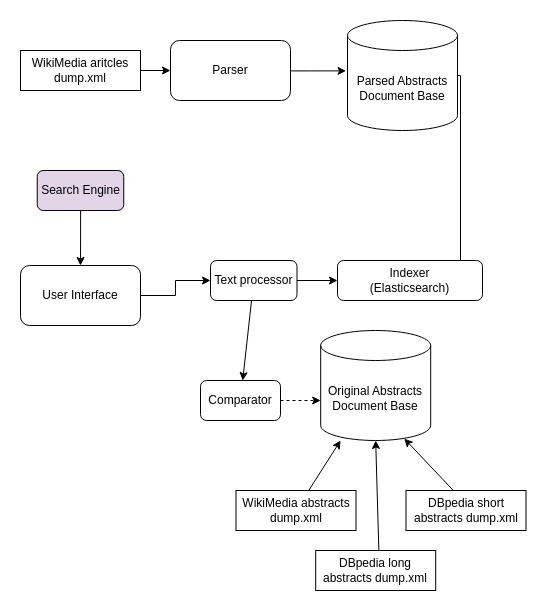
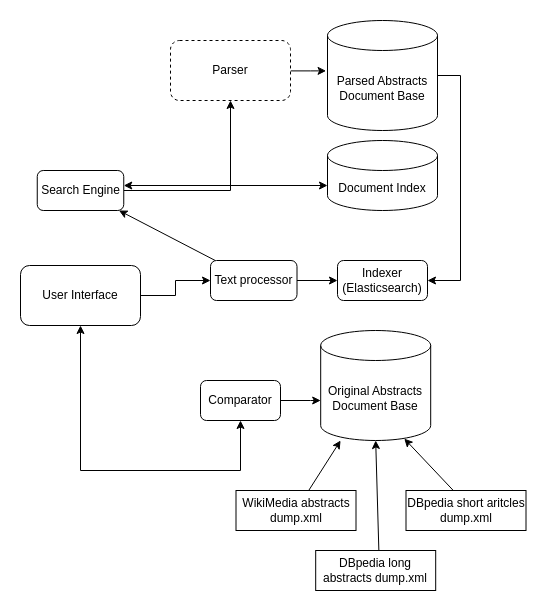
- <mxCell id="13" value="WikiMedia aritcles dump.xml" style="rounded=0;whiteSpace=wrap;html=1;" parent="1" vertex="1"><mxGeometry x="20" y="50" width="120" height="40" as="geometry" /></mxCell>
- <mxCell id="12" value="" style="edgeStyle=orthogonalEdgeStyle;rounded=0;orthogonalLoop=1;jettySize=auto;html=1;" parent="1" source="13" target="3" edge="1"><mxGeometry relative="1" as="geometry" /></mxCell>
- <mxCell id="3" value="Parser" style="rounded=1;whiteSpace=wrap;html=1;" parent="1" vertex="1"><mxGeometry x="170" y="40" width="120" height="60" as="geometry" /></mxCell>
+ <mxCell id="3" value="Parser" style="rounded=1;whiteSpace=wrap;html=1;dashed=1;" parent="1" vertex="1"><mxGeometry x="170" y="40" width="120" height="60" as="geometry" /></mxCell>
- <mxCell id="5" value="Parsed Abstracts&lt;br&gt;Document Base" style="shape=cylinder3;whiteSpace=wrap;html=1;boundedLbl=1;backgroundOutline=1;size=15;" parent="1" vertex="1"><mxGeometry x="347" y="20" width="110" height="110" as="geometry" /></mxCell>
+ <mxCell id="5" value="Parsed Abstracts&lt;br&gt;Document Base" style="shape=cylinder3;whiteSpace=wrap;html=1;boundedLbl=1;backgroundOutline=1;size=15;" parent="1" vertex="1"><mxGeometry x="327" y="20" width="110" height="110" as="geometry" /></mxCell>
+ <mxCell id="6" value="Document Index" style="shape=cylinder3;whiteSpace=wrap;html=1;boundedLbl=1;backgroundOutline=1;size=15;" parent="1" vertex="1"><mxGeometry x="327" y="140" width="110" height="70" as="geometry" /></mxCell>
+ <mxCell id="23" style="edgeStyle=orthogonalEdgeStyle;rounded=0;orthogonalLoop=1;jettySize=auto;html=1;entryX=0;entryY=0;entryDx=0;entryDy=45;entryPerimeter=0;startArrow=classic;startFill=1;" parent="1" source="25" target="6" edge="1"><mxGeometry relative="1" as="geometry"><Array as="points"><mxPoint x="80" y="185" /></Array></mxGeometry></mxCell>
- <mxCell id="25" value="Search Engine" style="rounded=1;whiteSpace=wrap;html=1;fillColor=#e1d5e7;" parent="1" vertex="1"><mxGeometry x="36.75" y="170" width="86.5" height="40" as="geometry" /></mxCell>
+ <mxCell id="25" value="Search Engine" style="rounded=1;whiteSpace=wrap;html=1;" parent="1" vertex="1"><mxGeometry x="36.75" y="170" width="86.5" height="40" as="geometry" /></mxCell>
- <mxCell id="24" style="edgeStyle=orthogonalEdgeStyle;rounded=0;orthogonalLoop=1;jettySize=auto;html=1;" parent="1" source="25" target="11" edge="1"><mxGeometry relative="1" as="geometry" /></mxCell>
+ <mxCell id="24" style="edgeStyle=orthogonalEdgeStyle;rounded=0;orthogonalLoop=1;jettySize=auto;html=1;" parent="1" source="25" target="3" edge="1"><mxGeometry relative="1" as="geometry" /></mxCell>
- <mxCell id="8" value="Indexer&lt;br&gt;(Elasticsearch)" style="rounded=1;whiteSpace=wrap;html=1;" parent="1" vertex="1"><mxGeometry x="337" y="260" width="145" height="40" as="geometry" /></mxCell>
+ <mxCell id="8" value="Indexer&lt;br&gt;(Elasticsearch)" style="rounded=1;whiteSpace=wrap;html=1;" parent="1" vertex="1"><mxGeometry x="337" y="260" width="90" height="40" as="geometry" /></mxCell>
- <mxCell id="26" value="" style="edgeStyle=none;rounded=0;orthogonalLoop=1;jettySize=auto;html=1;startArrow=none;startFill=0;" parent="1" source="28" target="15" edge="1"><mxGeometry relative="1" as="geometry" /></mxCell>
+ <mxCell id="26" value="" style="edgeStyle=none;rounded=0;orthogonalLoop=1;jettySize=auto;html=1;startArrow=none;startFill=0;" parent="1" source="28" target="25" edge="1"><mxGeometry relative="1" as="geometry" /></mxCell>
- <mxCell id="14" value="" style="edgeStyle=orthogonalEdgeStyle;rounded=0;orthogonalLoop=1;jettySize=auto;html=1;dashed=1;" edge="1" parent="1" source="15" target="7"><mxGeometry relative="1" as="geometry"><Array as="points"><mxPoint x="310" y="400" /><mxPoint x="310" y="400" /></Array></mxGeometry></mxCell>
+ <mxCell id="14" value="" style="edgeStyle=orthogonalEdgeStyle;rounded=0;orthogonalLoop=1;jettySize=auto;html=1;" edge="1" parent="1" source="15" target="7"><mxGeometry relative="1" as="geometry"><Array as="points"><mxPoint x="310" y="400" /><mxPoint x="310" y="400" /></Array></mxGeometry></mxCell>
+ <mxCell id="22" value="" style="edgeStyle=orthogonalEdgeStyle;rounded=0;orthogonalLoop=1;jettySize=auto;html=1;startArrow=classic;startFill=1;exitX=0.5;exitY=1;exitDx=0;exitDy=0;" parent="1" source="11" target="15" edge="1"><mxGeometry relative="1" as="geometry"><Array as="points"><mxPoint x="80" y="470" /></Array></mxGeometry></mxCell>
- <mxCell id="19" value="DBpedia short abstracts dump.xml" style="rounded=0;whiteSpace=wrap;html=1;" parent="1" vertex="1"><mxGeometry x="405.5" y="490" width="120" height="40" as="geometry" /></mxCell>
+ <mxCell id="19" value="DBpedia short aritcles dump.xml" style="rounded=0;whiteSpace=wrap;html=1;" parent="1" vertex="1"><mxGeometry x="405.5" y="490" width="120" height="40" as="geometry" /></mxCell>
